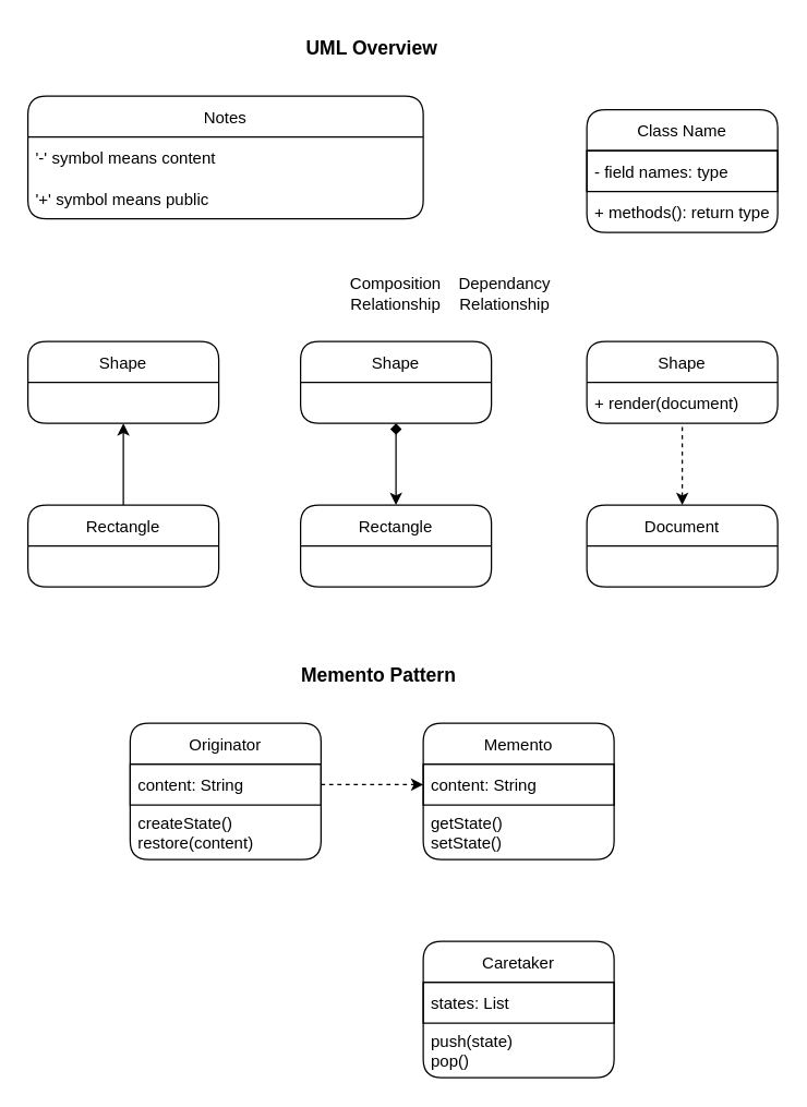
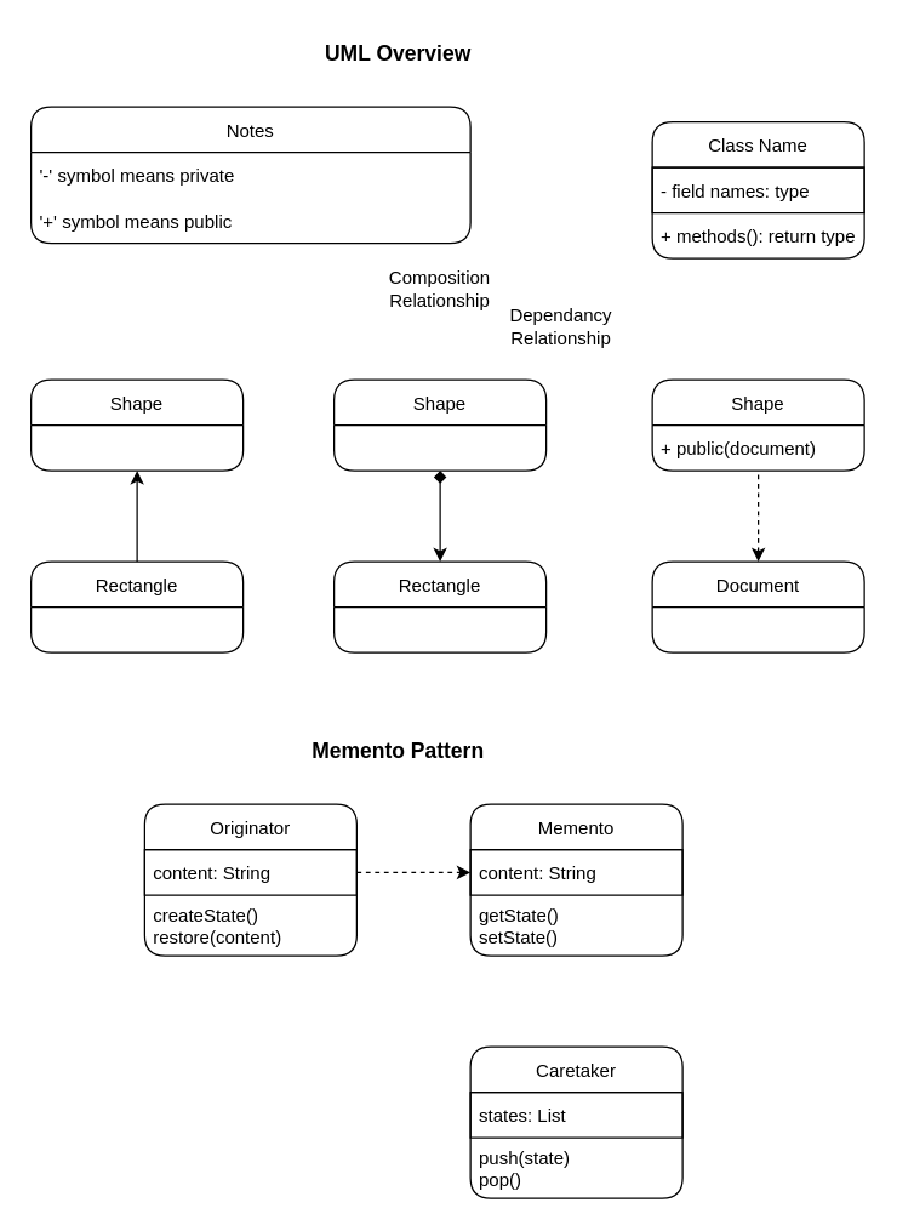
- <mxCell id="36" value="&lt;font style=&quot;font-size: 14px;&quot;&gt;&lt;b&gt;UML Overview&lt;/b&gt;&lt;/font&gt;" style="text;html=1;strokeColor=none;fillColor=none;align=center;verticalAlign=middle;whiteSpace=wrap;rounded=0;" vertex="1" parent="1"><mxGeometry x="190" y="20" width="165" height="30" as="geometry" /></mxCell>
+ <mxCell id="36" value="&lt;font style=&quot;font-size: 14px;&quot;&gt;&lt;b&gt;UML Overview&lt;/b&gt;&lt;/font&gt;" style="text;html=1;strokeColor=none;fillColor=none;align=center;verticalAlign=middle;whiteSpace=wrap;rounded=0;" vertex="1" parent="1"><mxGeometry x="180" y="20" width="165" height="30" as="geometry" /></mxCell>
- <mxCell id="6" value="'-' symbol means content" style="text;strokeColor=none;fillColor=none;align=left;verticalAlign=middle;spacingLeft=4;spacingRight=4;overflow=hidden;points=[[0,0.5],[1,0.5]];portConstraint=eastwest;rotatable=0;rounded=1;" vertex="1" parent="5"><mxGeometry y="30" width="290" height="30" as="geometry" /></mxCell>
+ <mxCell id="6" value="'-' symbol means private" style="text;strokeColor=none;fillColor=none;align=left;verticalAlign=middle;spacingLeft=4;spacingRight=4;overflow=hidden;points=[[0,0.5],[1,0.5]];portConstraint=eastwest;rotatable=0;rounded=1;" vertex="1" parent="5"><mxGeometry y="30" width="290" height="30" as="geometry" /></mxCell>
- <mxCell id="18" value="Composition Relationship" style="text;html=1;strokeColor=none;fillColor=none;align=center;verticalAlign=middle;whiteSpace=wrap;rounded=0;" vertex="1" parent="1"><mxGeometry x="260" y="200" width="60" height="30" as="geometry" /></mxCell>
+ <mxCell id="18" value="Composition Relationship" style="text;html=1;strokeColor=none;fillColor=none;align=center;verticalAlign=middle;whiteSpace=wrap;rounded=0;" vertex="1" parent="1"><mxGeometry x="260" y="175" width="60" height="30" as="geometry" /></mxCell>
- <mxCell id="23" value="+ render(document)" style="text;strokeColor=none;fillColor=none;align=left;verticalAlign=middle;spacingLeft=4;spacingRight=4;overflow=hidden;points=[[0,0.5],[1,0.5]];portConstraint=eastwest;rotatable=0;rounded=1;" vertex="1" parent="22"><mxGeometry y="30" width="140" height="30" as="geometry" /></mxCell>
+ <mxCell id="23" value="+ public(document)" style="text;strokeColor=none;fillColor=none;align=left;verticalAlign=middle;spacingLeft=4;spacingRight=4;overflow=hidden;points=[[0,0.5],[1,0.5]];portConstraint=eastwest;rotatable=0;rounded=1;" vertex="1" parent="22"><mxGeometry y="30" width="140" height="30" as="geometry" /></mxCell>
- <mxCell id="28" value="&lt;font style=&quot;font-size: 14px;&quot;&gt;&lt;b&gt;Memento Pattern&lt;/b&gt;&lt;/font&gt;" style="text;html=1;strokeColor=none;fillColor=none;align=center;verticalAlign=middle;whiteSpace=wrap;rounded=0;" vertex="1" parent="1"><mxGeometry x="195" y="480" width="165" height="30" as="geometry" /></mxCell>
+ <mxCell id="28" value="&lt;font style=&quot;font-size: 14px;&quot;&gt;&lt;b&gt;Memento Pattern&lt;/b&gt;&lt;/font&gt;" style="text;html=1;strokeColor=none;fillColor=none;align=center;verticalAlign=middle;whiteSpace=wrap;rounded=0;" vertex="1" parent="1"><mxGeometry x="180" y="480" width="165" height="30" as="geometry" /></mxCell>
